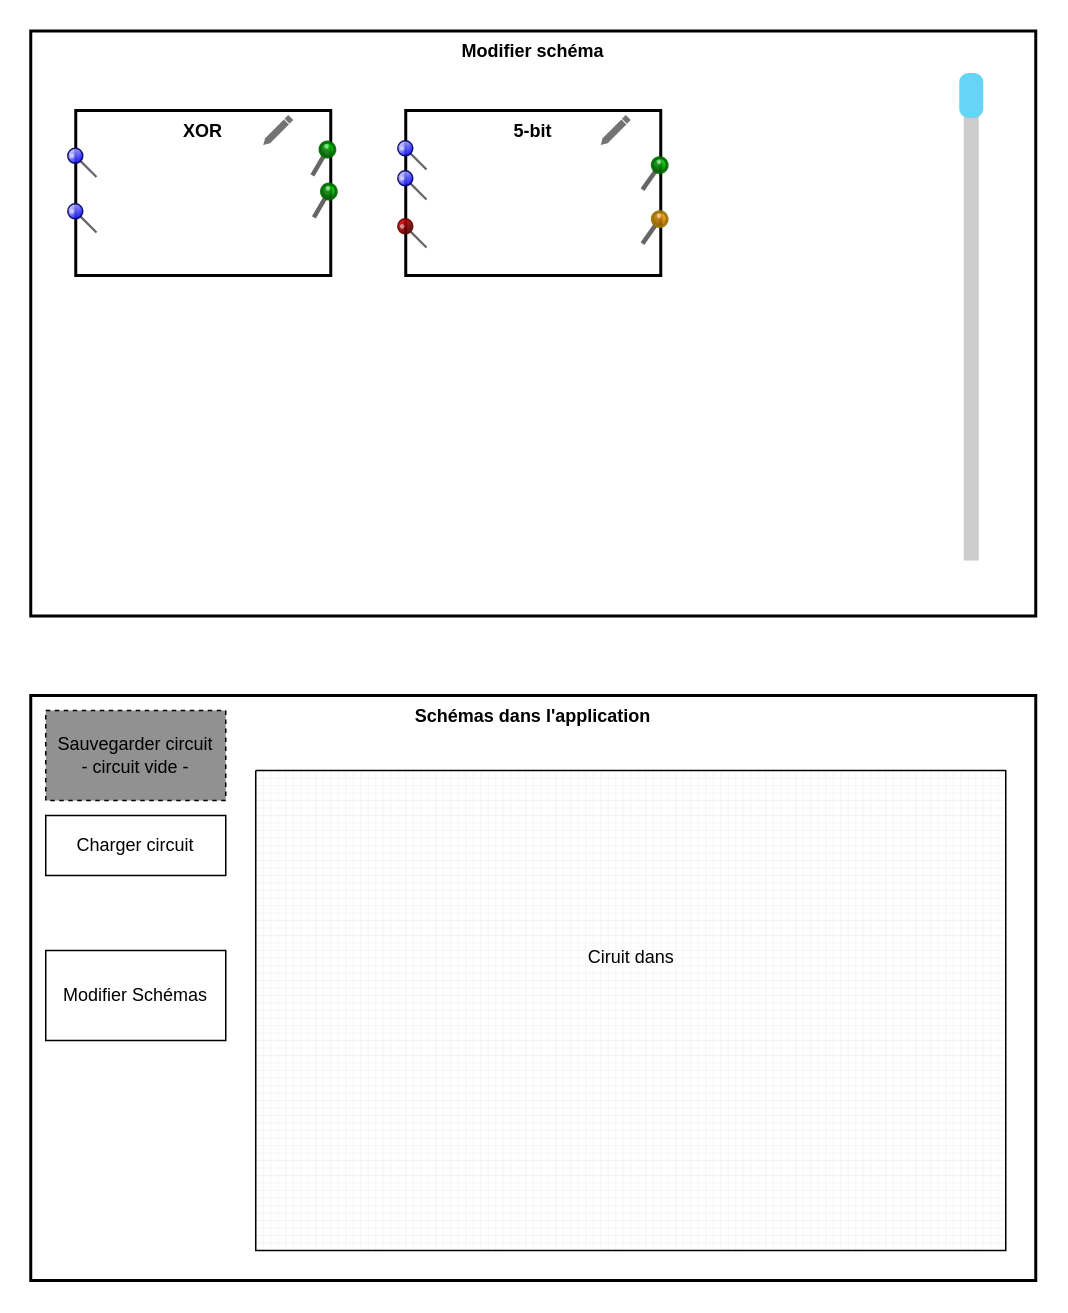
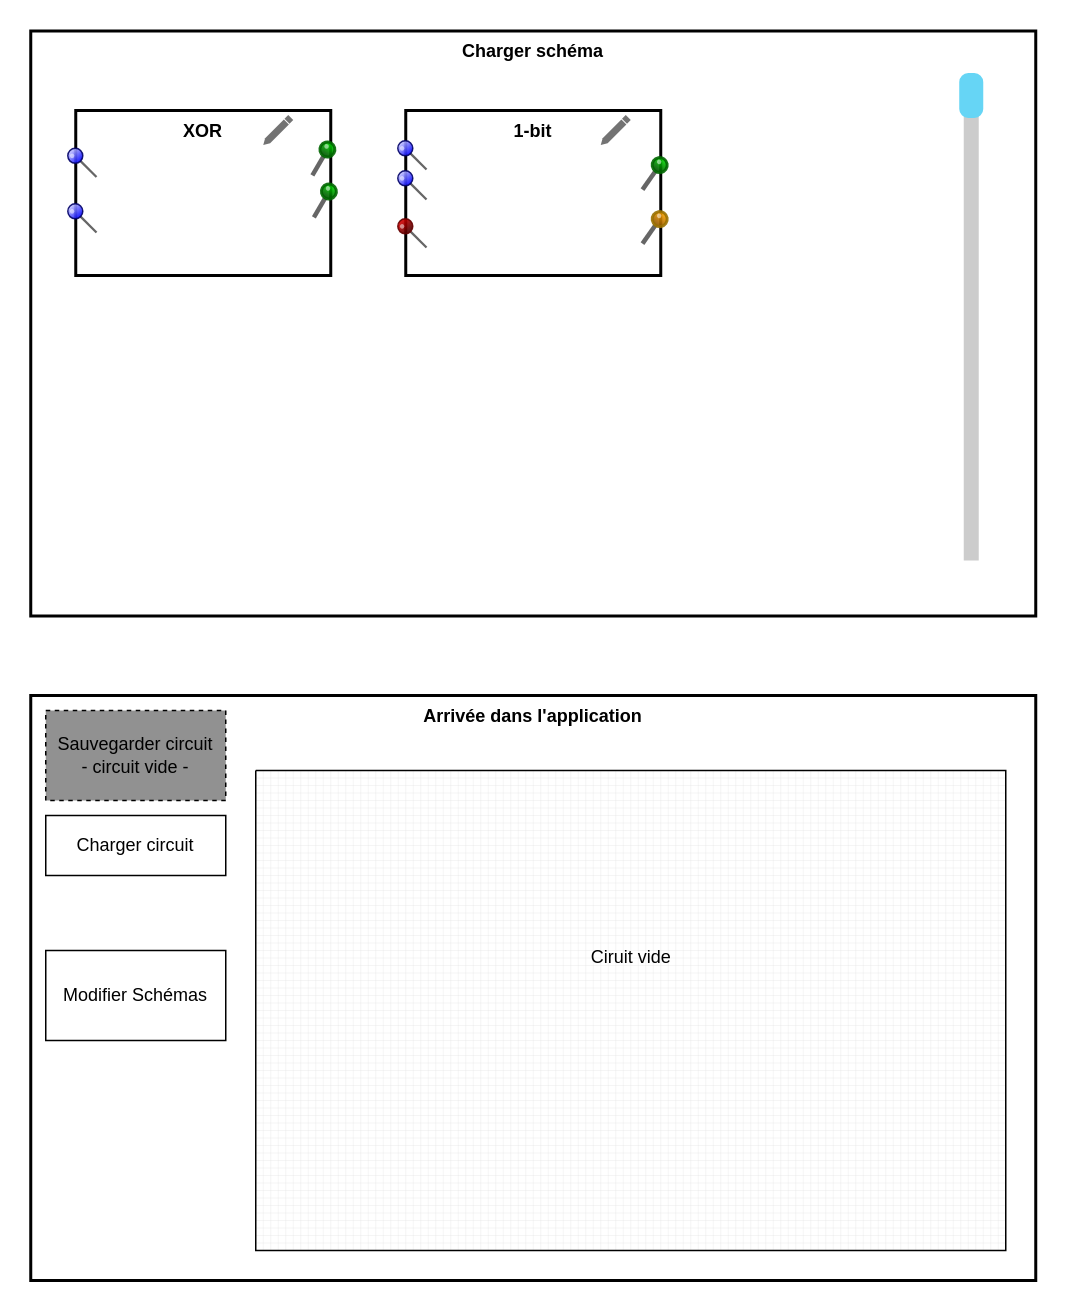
- <mxCell id="2" value="Modifier schéma" style="shape=rect;html=1;verticalAlign=top;fontStyle=1;whiteSpace=wrap;align=center;fillColor=default;shadow=0;perimeterSpacing=0;strokeWidth=2;" vertex="1" parent="1"><mxGeometry x="20" y="20" width="670" height="390" as="geometry" /></mxCell>
+ <mxCell id="2" value="Charger schéma" style="shape=rect;html=1;verticalAlign=top;fontStyle=1;whiteSpace=wrap;align=center;fillColor=default;shadow=0;perimeterSpacing=0;strokeWidth=2;" vertex="1" parent="1"><mxGeometry x="20" y="20" width="670" height="390" as="geometry" /></mxCell>
- <mxCell id="4" value="5-bit" style="shape=rect;html=1;verticalAlign=top;fontStyle=1;whiteSpace=wrap;align=center;fillColor=default;shadow=0;perimeterSpacing=0;strokeWidth=2;" vertex="1" parent="1"><mxGeometry x="270" y="73" width="170" height="110" as="geometry" /></mxCell>
+ <mxCell id="4" value="1-bit" style="shape=rect;html=1;verticalAlign=top;fontStyle=1;whiteSpace=wrap;align=center;fillColor=default;shadow=0;perimeterSpacing=0;strokeWidth=2;" vertex="1" parent="1"><mxGeometry x="270" y="73" width="170" height="110" as="geometry" /></mxCell>
- <mxCell id="7" value="Schémas dans l'application" style="shape=rect;html=1;verticalAlign=top;fontStyle=1;whiteSpace=wrap;align=center;fillColor=default;shadow=0;perimeterSpacing=0;strokeWidth=2;" vertex="1" parent="1"><mxGeometry x="20" y="463" width="670" height="390" as="geometry" /></mxCell>
+ <mxCell id="7" value="Arrivée dans l'application" style="shape=rect;html=1;verticalAlign=top;fontStyle=1;whiteSpace=wrap;align=center;fillColor=default;shadow=0;perimeterSpacing=0;strokeWidth=2;" vertex="1" parent="1"><mxGeometry x="20" y="463" width="670" height="390" as="geometry" /></mxCell>
- <mxCell id="21" value="Ciruit dans" style="text;html=1;align=center;verticalAlign=middle;resizable=0;points=[];autosize=1;strokeColor=none;fillColor=none;" vertex="1" parent="1"><mxGeometry x="380" y="623" width="80" height="30" as="geometry" /></mxCell>
+ <mxCell id="21" value="Ciruit vide" style="text;html=1;align=center;verticalAlign=middle;resizable=0;points=[];autosize=1;strokeColor=none;fillColor=none;" vertex="1" parent="1"><mxGeometry x="380" y="623" width="80" height="30" as="geometry" /></mxCell>
